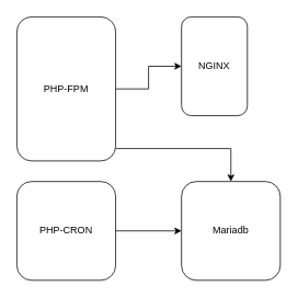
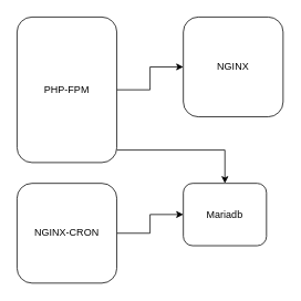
- <mxCell id="5" value="NGINX" style="rounded=1;whiteSpace=wrap;html=1;" vertex="1" parent="1"><mxGeometry x="220" y="20" width="80" height="120" as="geometry" /></mxCell>
+ <mxCell id="5" value="NGINX" style="rounded=1;whiteSpace=wrap;html=1;" vertex="1" parent="1"><mxGeometry x="220" y="20" width="120" height="120" as="geometry" /></mxCell>
- <mxCell id="8" value="PHP-CRON" style="rounded=1;whiteSpace=wrap;html=1;" vertex="1" parent="1"><mxGeometry x="20" y="220" width="120" height="120" as="geometry" /></mxCell>
+ <mxCell id="8" value="NGINX-CRON" style="rounded=1;whiteSpace=wrap;html=1;" vertex="1" parent="1"><mxGeometry x="20" y="220" width="120" height="120" as="geometry" /></mxCell>
- <mxCell id="6" value="Mariadb" style="rounded=1;whiteSpace=wrap;html=1;" vertex="1" parent="1"><mxGeometry x="220" y="220" width="120" height="120" as="geometry" /></mxCell>
+ <mxCell id="6" value="Mariadb" style="rounded=1;whiteSpace=wrap;html=1;" vertex="1" parent="1"><mxGeometry x="220" y="220" width="100" height="75" as="geometry" /></mxCell>
